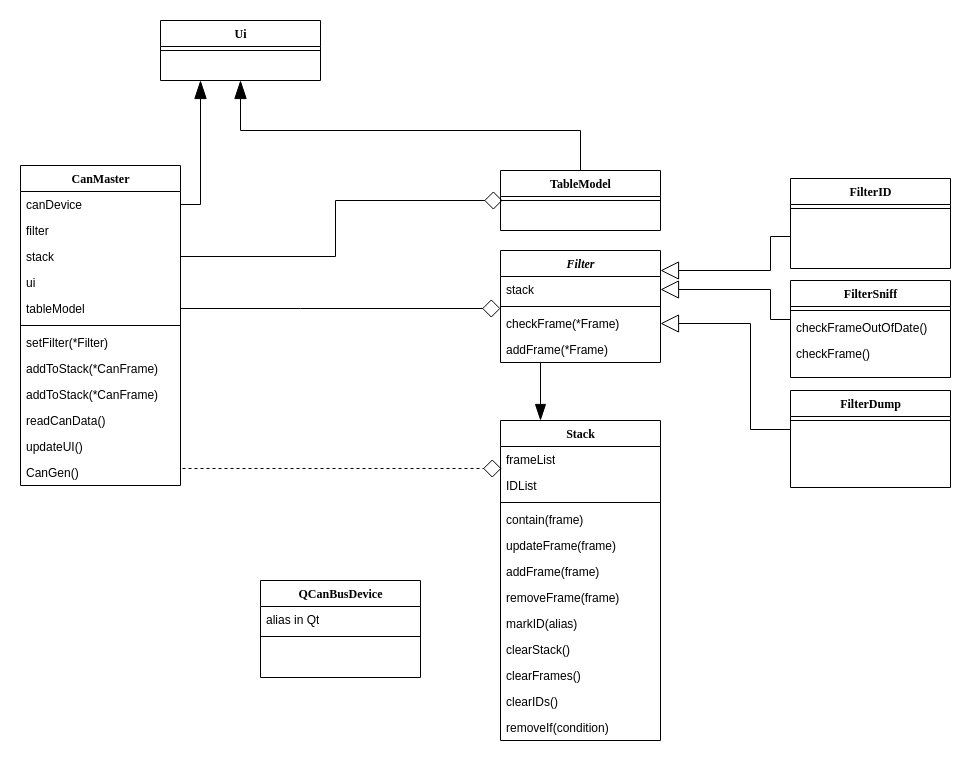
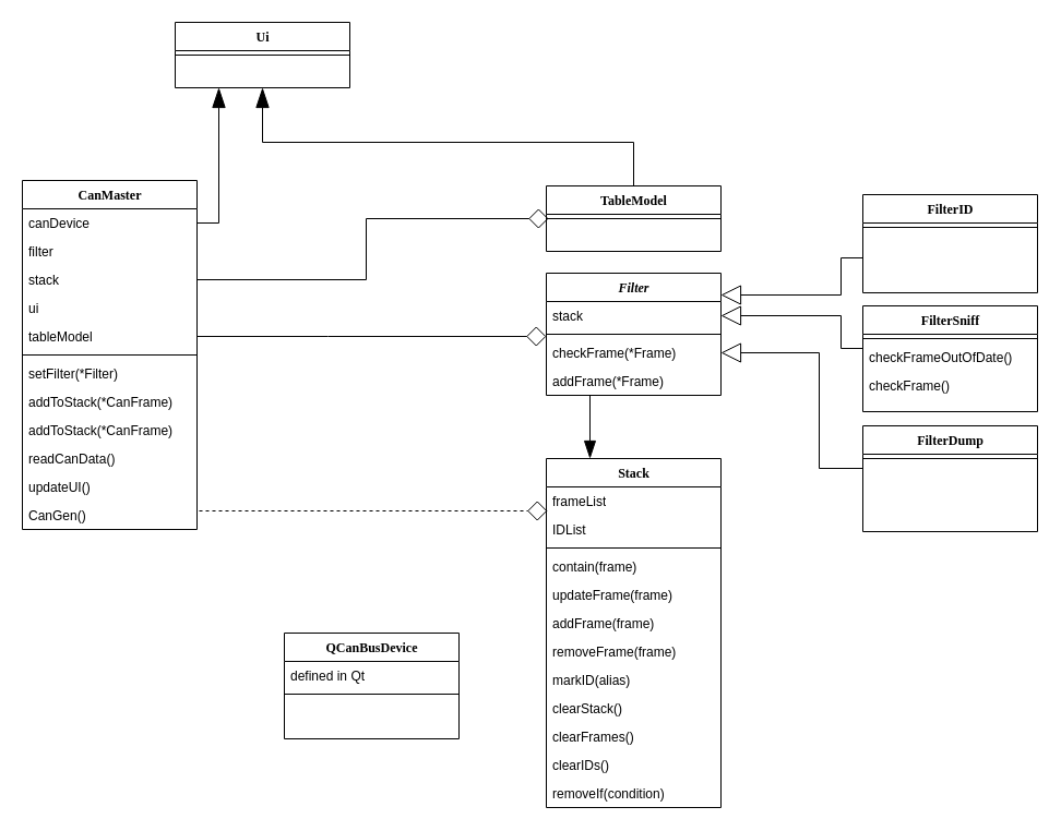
- <mxCell id="16" value="alias in Qt" style="text;html=1;strokeColor=none;fillColor=none;align=left;verticalAlign=top;spacingLeft=4;spacingRight=4;whiteSpace=wrap;overflow=hidden;rotatable=0;points=[[0,0.5],[1,0.5]];portConstraint=eastwest;" parent="15" vertex="1"><mxGeometry y="26" width="160" height="26" as="geometry" /></mxCell>
+ <mxCell id="16" value="defined in Qt" style="text;html=1;strokeColor=none;fillColor=none;align=left;verticalAlign=top;spacingLeft=4;spacingRight=4;whiteSpace=wrap;overflow=hidden;rotatable=0;points=[[0,0.5],[1,0.5]];portConstraint=eastwest;" parent="15" vertex="1"><mxGeometry y="26" width="160" height="26" as="geometry" /></mxCell>
